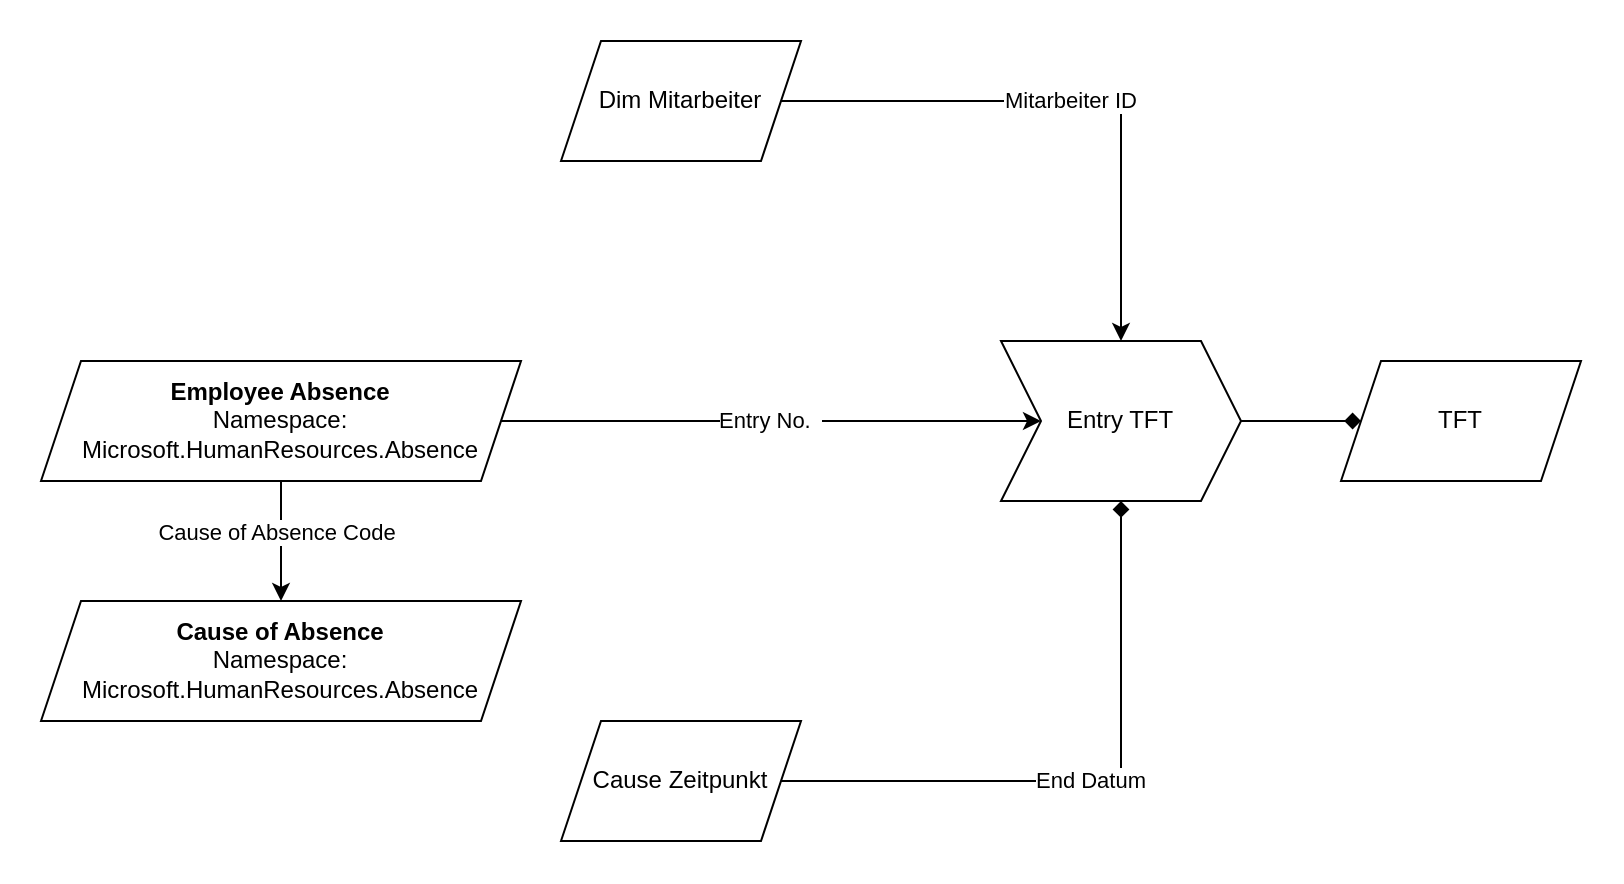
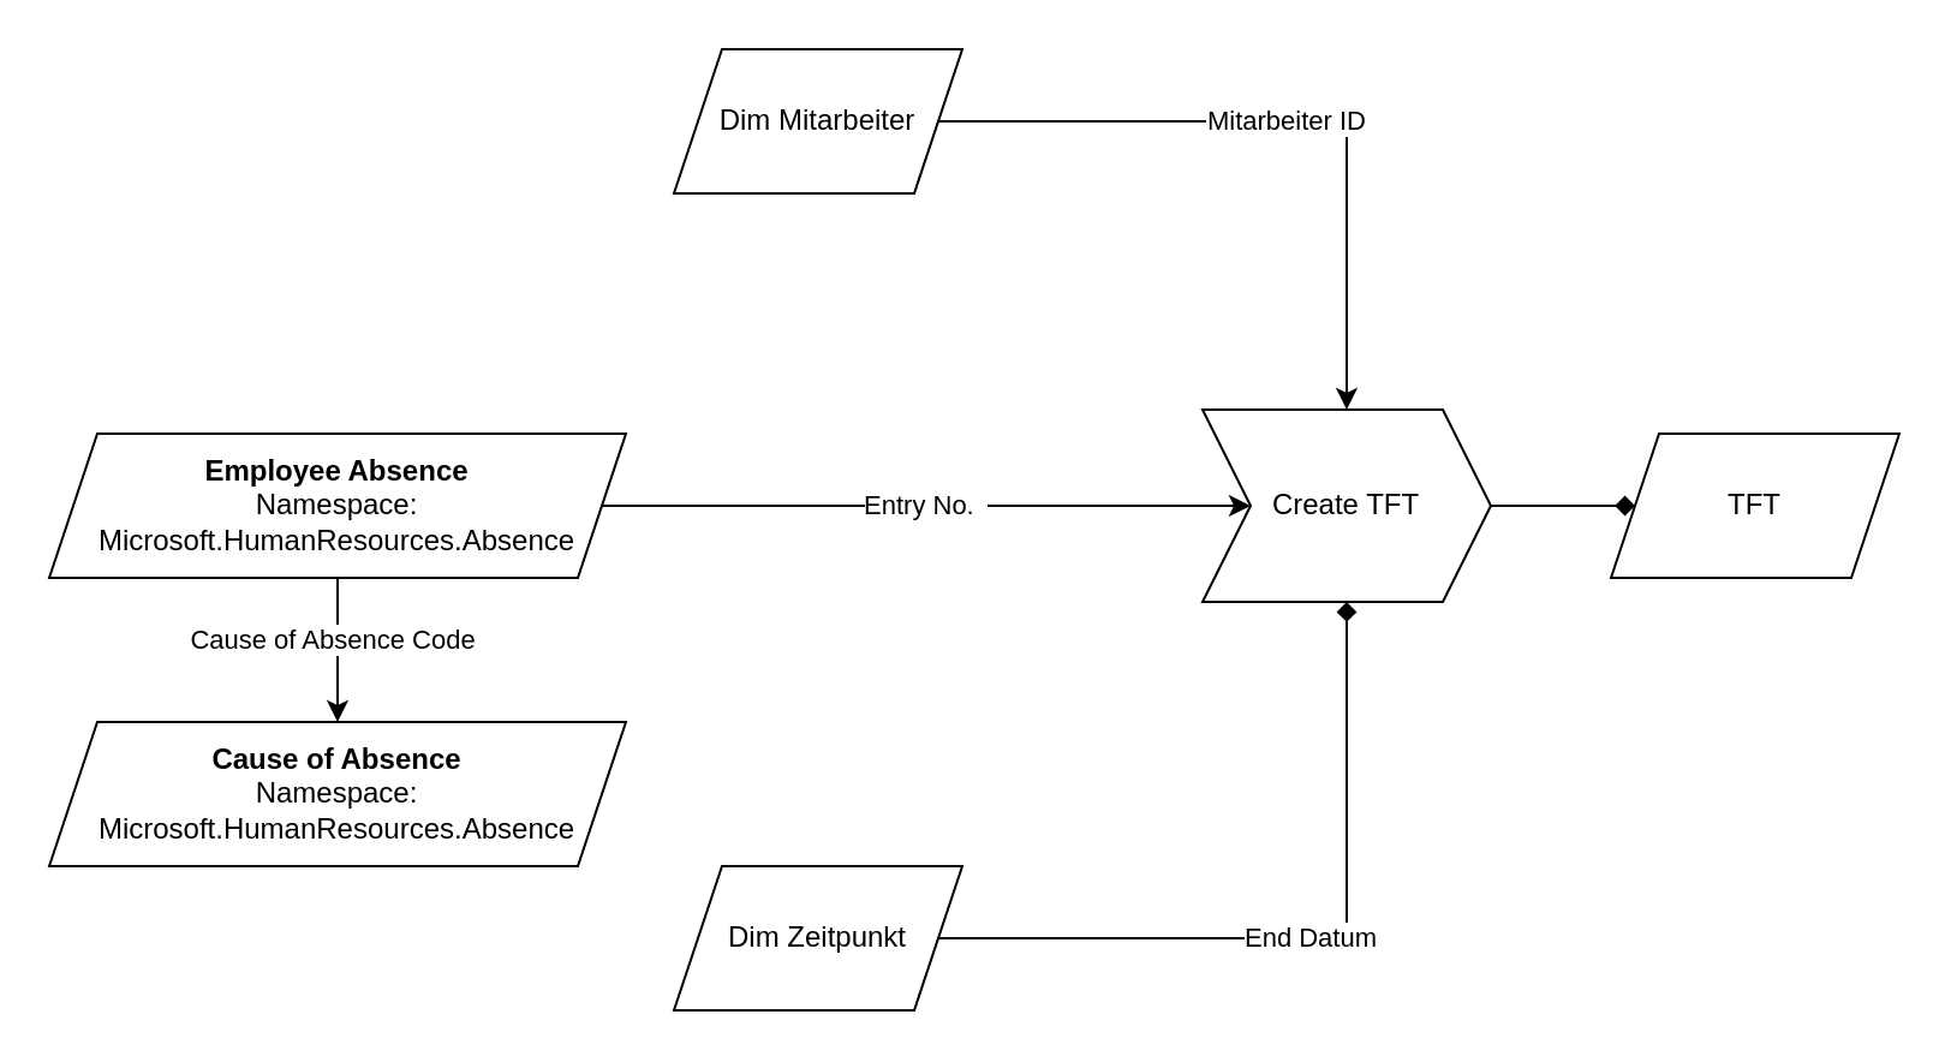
- <mxCell id="3" value="Entry TFT" style="shape=step;perimeter=stepPerimeter;whiteSpace=wrap;html=1;fixedSize=1;" parent="1" vertex="1"><mxGeometry x="500" y="170" width="120" height="80" as="geometry" /></mxCell>
+ <mxCell id="3" value="Create TFT" style="shape=step;perimeter=stepPerimeter;whiteSpace=wrap;html=1;fixedSize=1;" parent="1" vertex="1"><mxGeometry x="500" y="170" width="120" height="80" as="geometry" /></mxCell>
- <mxCell id="12" value="Cause Zeitpunkt" style="shape=parallelogram;perimeter=parallelogramPerimeter;whiteSpace=wrap;html=1;fixedSize=1;" parent="1" vertex="1"><mxGeometry x="280" y="360" width="120" height="60" as="geometry" /></mxCell>
+ <mxCell id="12" value="Dim Zeitpunkt" style="shape=parallelogram;perimeter=parallelogramPerimeter;whiteSpace=wrap;html=1;fixedSize=1;" parent="1" vertex="1"><mxGeometry x="280" y="360" width="120" height="60" as="geometry" /></mxCell>
